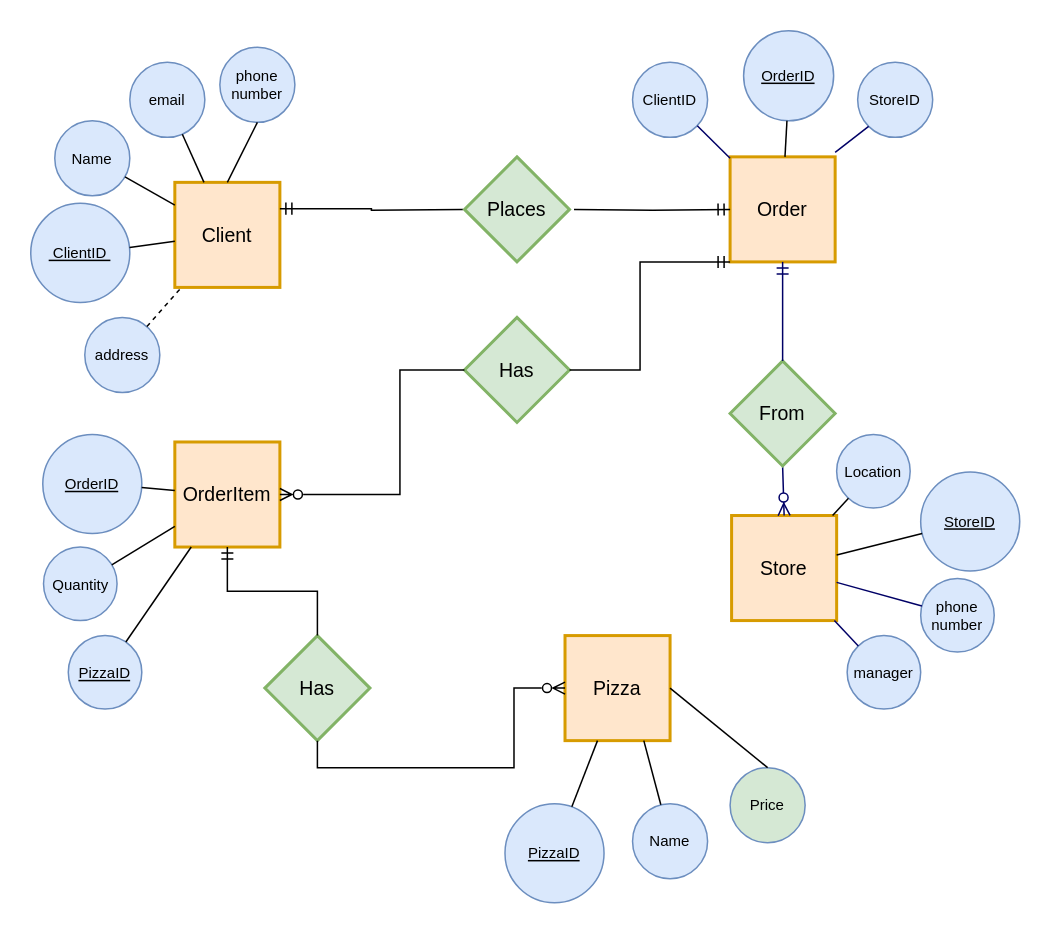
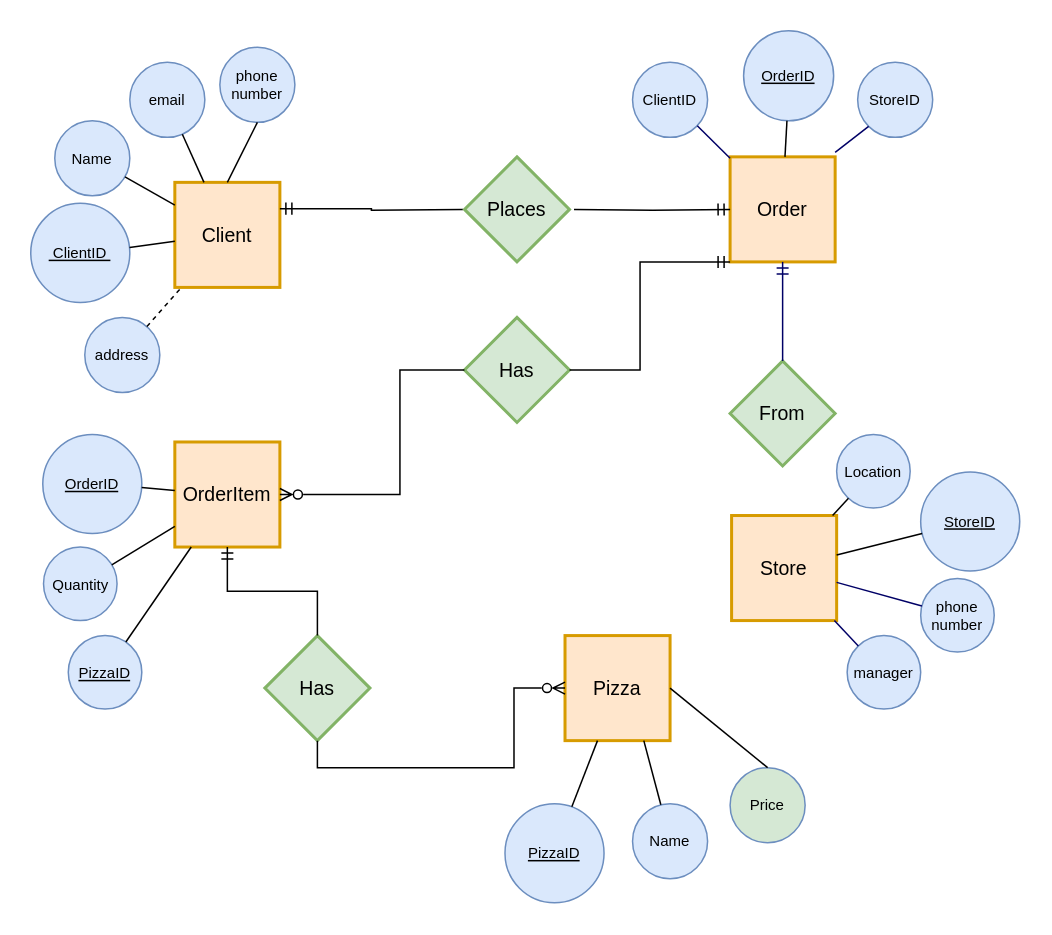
- <mxCell id="38" style="edgeStyle=none;rounded=0;html=1;exitX=1;exitY=0.5;entryX=0.5;entryY=0;startArrow=none;startFill=0;endArrow=ERzeroToMany;endFill=1;jettySize=auto;orthogonalLoop=1;strokeColor=#000066;fontSize=13;exitDx=0;exitDy=0;" parent="1" source="48" target="12" edge="1"><mxGeometry relative="1" as="geometry" /></mxCell>
